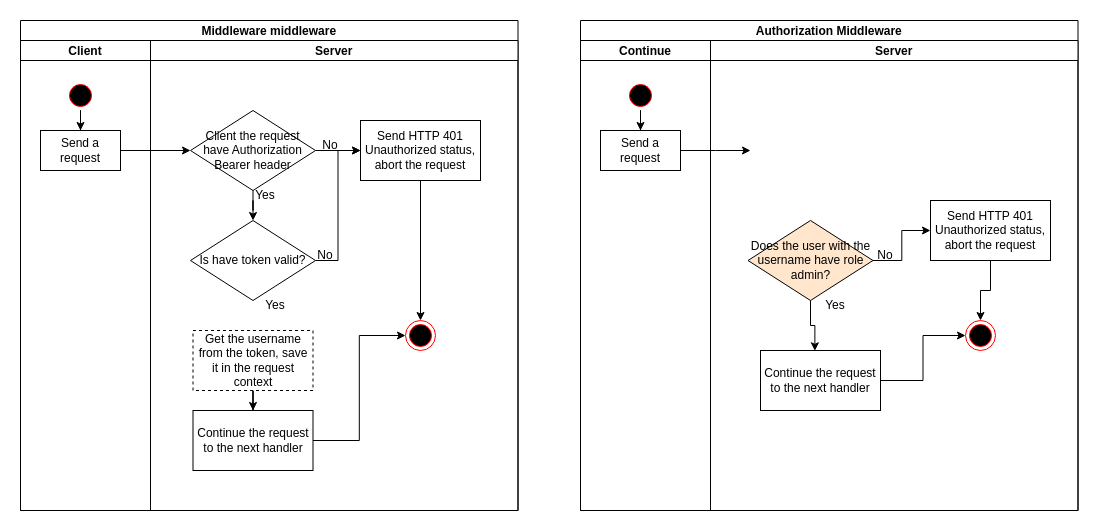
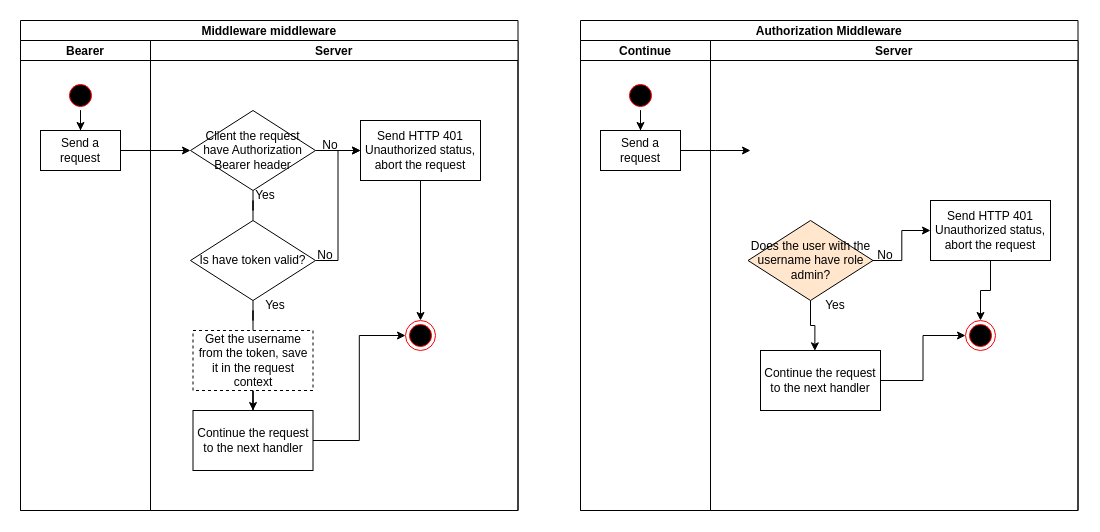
- <mxCell id="3" value="Client" style="swimlane;startSize=20;" vertex="1" parent="2"><mxGeometry y="20" width="130" height="470" as="geometry" /></mxCell>
+ <mxCell id="3" value="Bearer" style="swimlane;startSize=20;" vertex="1" parent="2"><mxGeometry y="20" width="130" height="470" as="geometry" /></mxCell>
- <mxCell id="9" value="" style="edgeStyle=orthogonalEdgeStyle;rounded=0;orthogonalLoop=1;jettySize=auto;html=1;entryX=0.5;entryY=0;entryDx=0;entryDy=0;" edge="1" parent="7" source="10" target="17"><mxGeometry relative="1" as="geometry"><mxPoint x="102.5" y="180" as="targetPoint" /></mxGeometry></mxCell>
+ <mxCell id="9" value="" style="edgeStyle=orthogonalEdgeStyle;rounded=0;orthogonalLoop=1;jettySize=auto;html=1;entryX=0.5;entryY=0;entryDx=0;entryDy=0;endArrow=none;" edge="1" parent="7" source="10" target="17"><mxGeometry relative="1" as="geometry"><mxPoint x="102.5" y="180" as="targetPoint" /></mxGeometry></mxCell>
+ <mxCell id="23" value="" style="edgeStyle=orthogonalEdgeStyle;rounded=0;orthogonalLoop=1;jettySize=auto;html=1;endArrow=none;" edge="1" parent="7" source="17" target="22"><mxGeometry relative="1" as="geometry"><mxPoint x="462.5" y="410" as="sourcePoint" /><mxPoint x="462.5" y="520" as="targetPoint" /></mxGeometry></mxCell>
